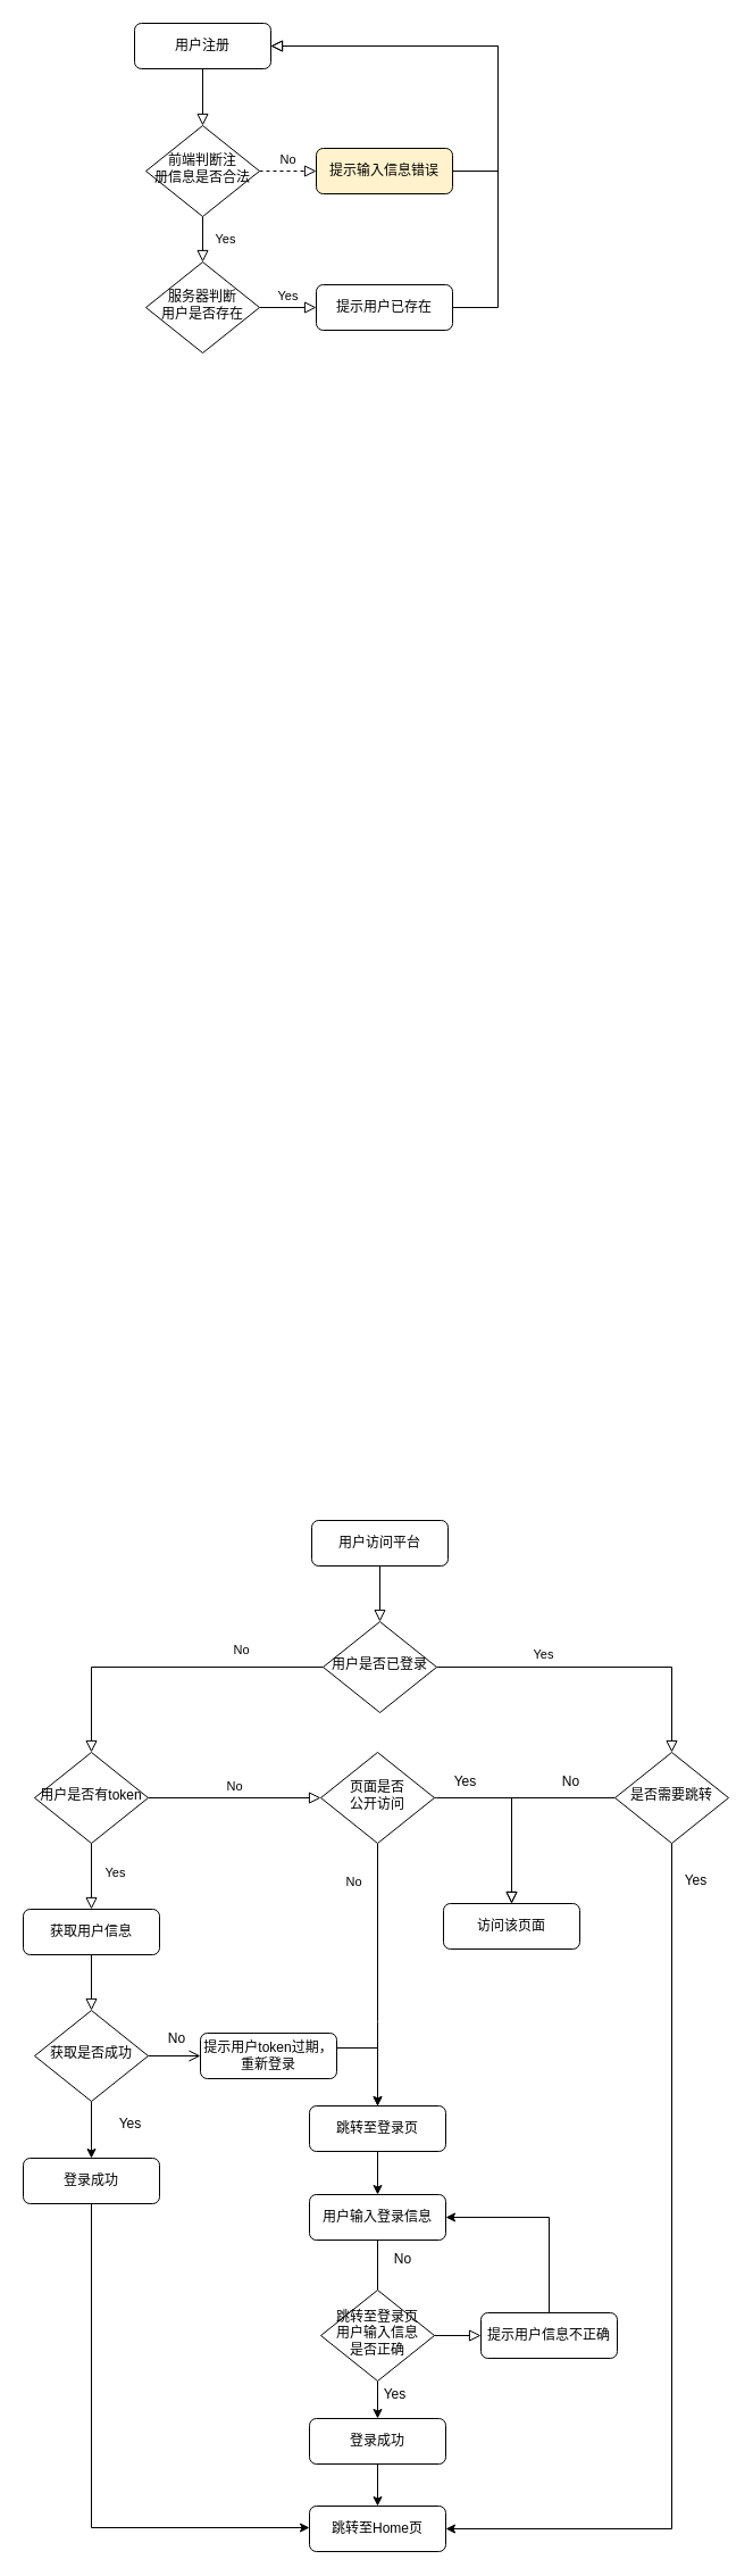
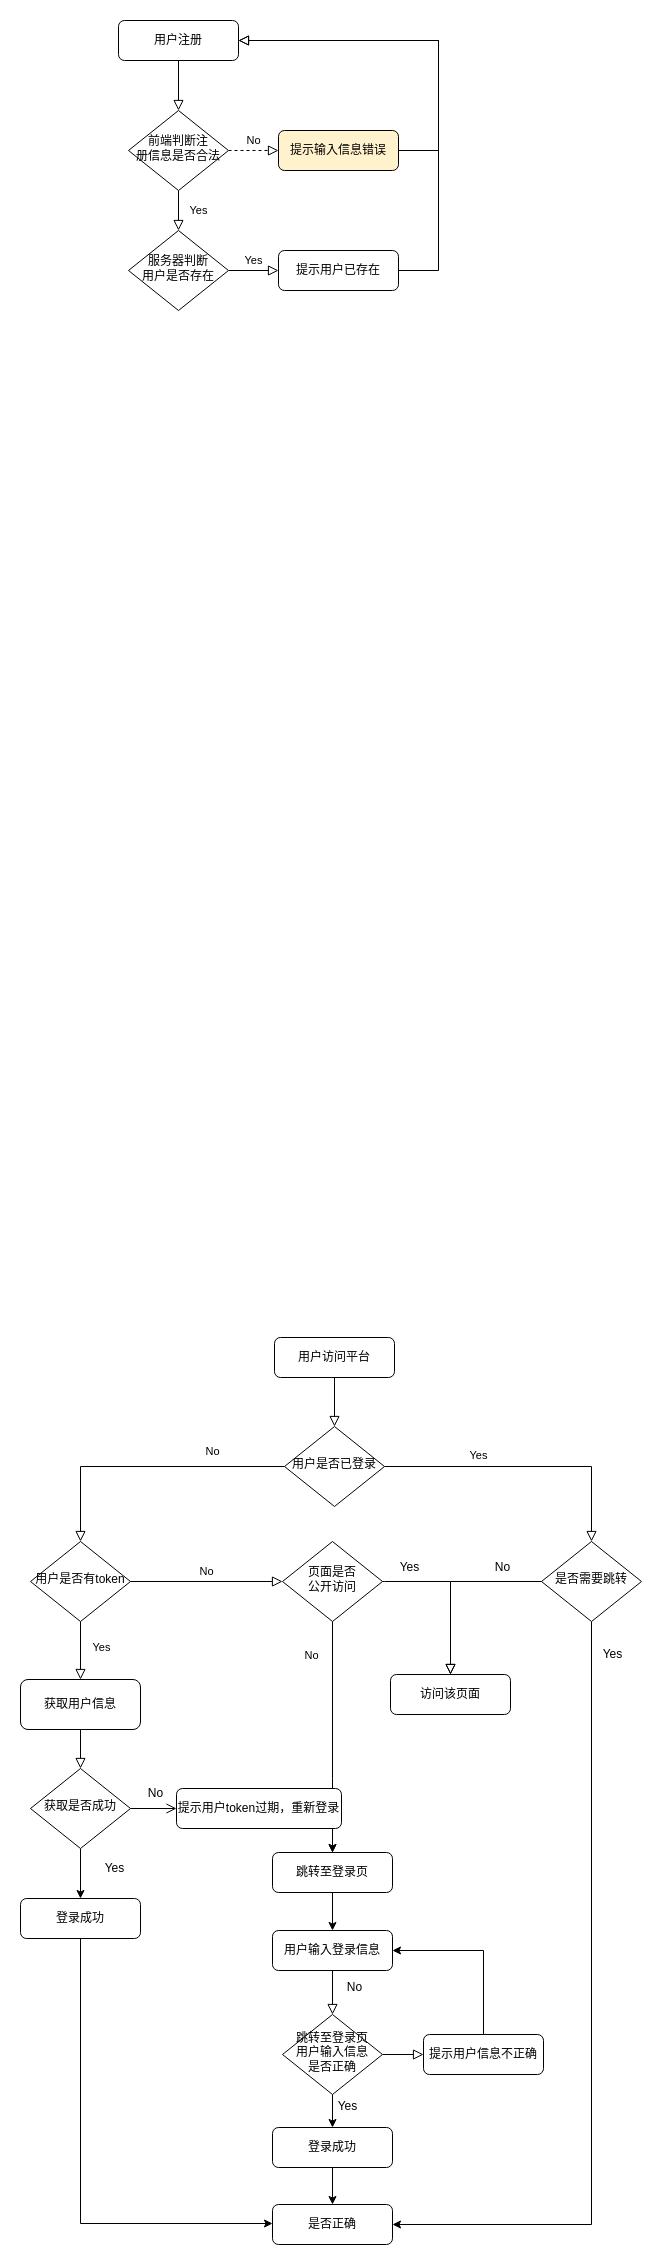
- <mxCell id="22" value="获取用户信息" style="rounded=1;whiteSpace=wrap;html=1;fontSize=12;glass=0;strokeWidth=1;shadow=0;" vertex="1" parent="1"><mxGeometry x="20" y="1679" width="120" height="40" as="geometry" /></mxCell>
+ <mxCell id="22" value="获取用户信息" style="rounded=1;whiteSpace=wrap;html=1;fontSize=12;glass=0;strokeWidth=1;shadow=0;" vertex="1" parent="1"><mxGeometry x="20" y="1679" width="120" height="50" as="geometry" /></mxCell>
- <mxCell id="48" value="提示用户token过期，重新登录" style="rounded=1;whiteSpace=wrap;html=1;fontSize=12;glass=0;strokeWidth=1;shadow=0;" vertex="1" parent="1"><mxGeometry x="176" y="1788" width="120" height="40" as="geometry" /></mxCell>
+ <mxCell id="48" value="提示用户token过期，重新登录" style="rounded=1;whiteSpace=wrap;html=1;fontSize=12;glass=0;strokeWidth=1;shadow=0;" vertex="1" parent="1"><mxGeometry x="176" y="1788" width="165" height="40" as="geometry" /></mxCell>
- <mxCell id="34" style="edgeStyle=orthogonalEdgeStyle;rounded=0;orthogonalLoop=1;jettySize=auto;html=1;shadow=0;strokeWidth=1;labelBackgroundColor=none;endFill=0;endArrow=none;endSize=8;" edge="1" parent="1" source="35" target="38"><mxGeometry relative="1" as="geometry" /></mxCell>
+ <mxCell id="34" style="edgeStyle=orthogonalEdgeStyle;rounded=0;orthogonalLoop=1;jettySize=auto;html=1;shadow=0;strokeWidth=1;labelBackgroundColor=none;endFill=0;endArrow=block;endSize=8;" edge="1" parent="1" source="35" target="38"><mxGeometry relative="1" as="geometry" /></mxCell>
- <mxCell id="54" value="跳转至Home页" style="rounded=1;whiteSpace=wrap;html=1;fontSize=12;glass=0;strokeWidth=1;shadow=0;" vertex="1" parent="1"><mxGeometry x="272" y="2204" width="120" height="40" as="geometry" /></mxCell>
+ <mxCell id="54" value="是否正确" style="rounded=1;whiteSpace=wrap;html=1;fontSize=12;glass=0;strokeWidth=1;shadow=0;" vertex="1" parent="1"><mxGeometry x="272" y="2204" width="120" height="40" as="geometry" /></mxCell>
